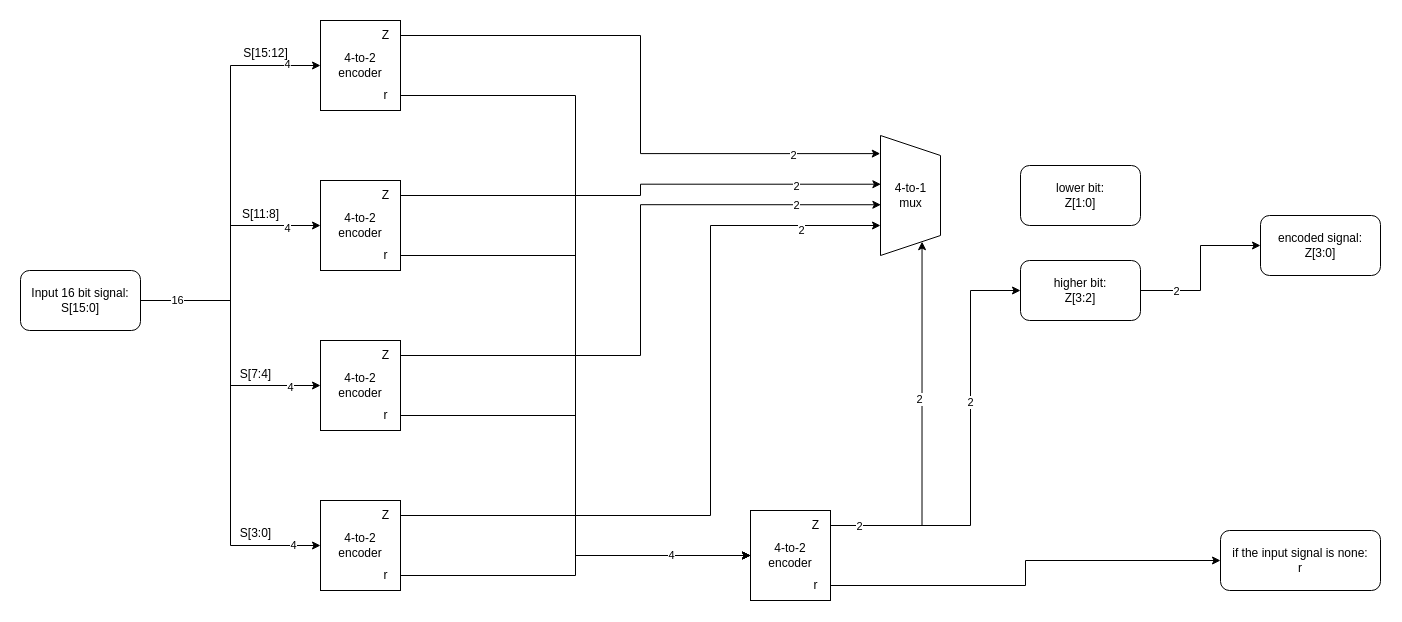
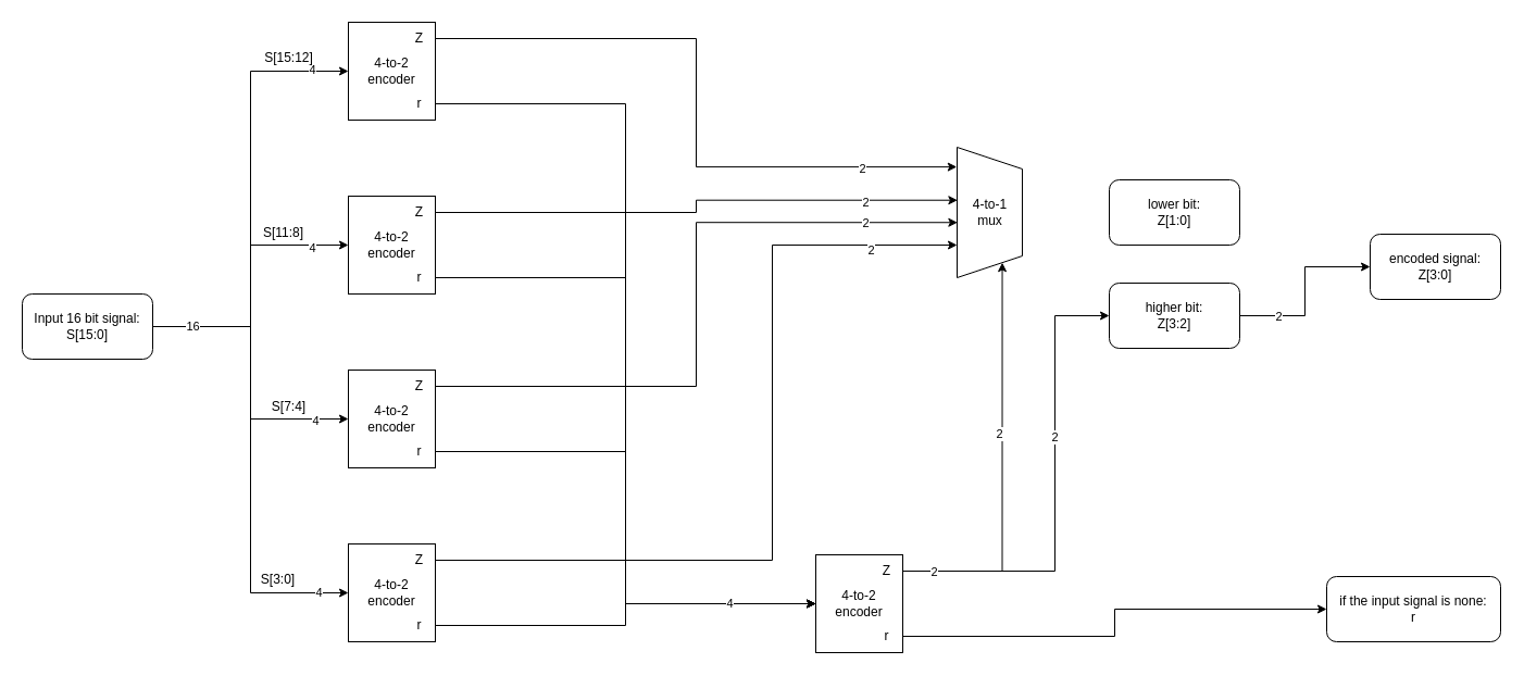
- <mxCell id="18" value="S[7:4]" style="text;html=1;align=center;verticalAlign=middle;resizable=0;points=[];autosize=1;strokeColor=none;fillColor=none;" vertex="1" parent="1"><mxGeometry x="230" y="359" width="50" height="30" as="geometry" /></mxCell>
+ <mxCell id="18" value="S[7:4]" style="text;html=1;align=center;verticalAlign=middle;resizable=0;points=[];autosize=1;strokeColor=none;fillColor=none;" vertex="1" parent="1"><mxGeometry x="240" y="359" width="50" height="30" as="geometry" /></mxCell>
